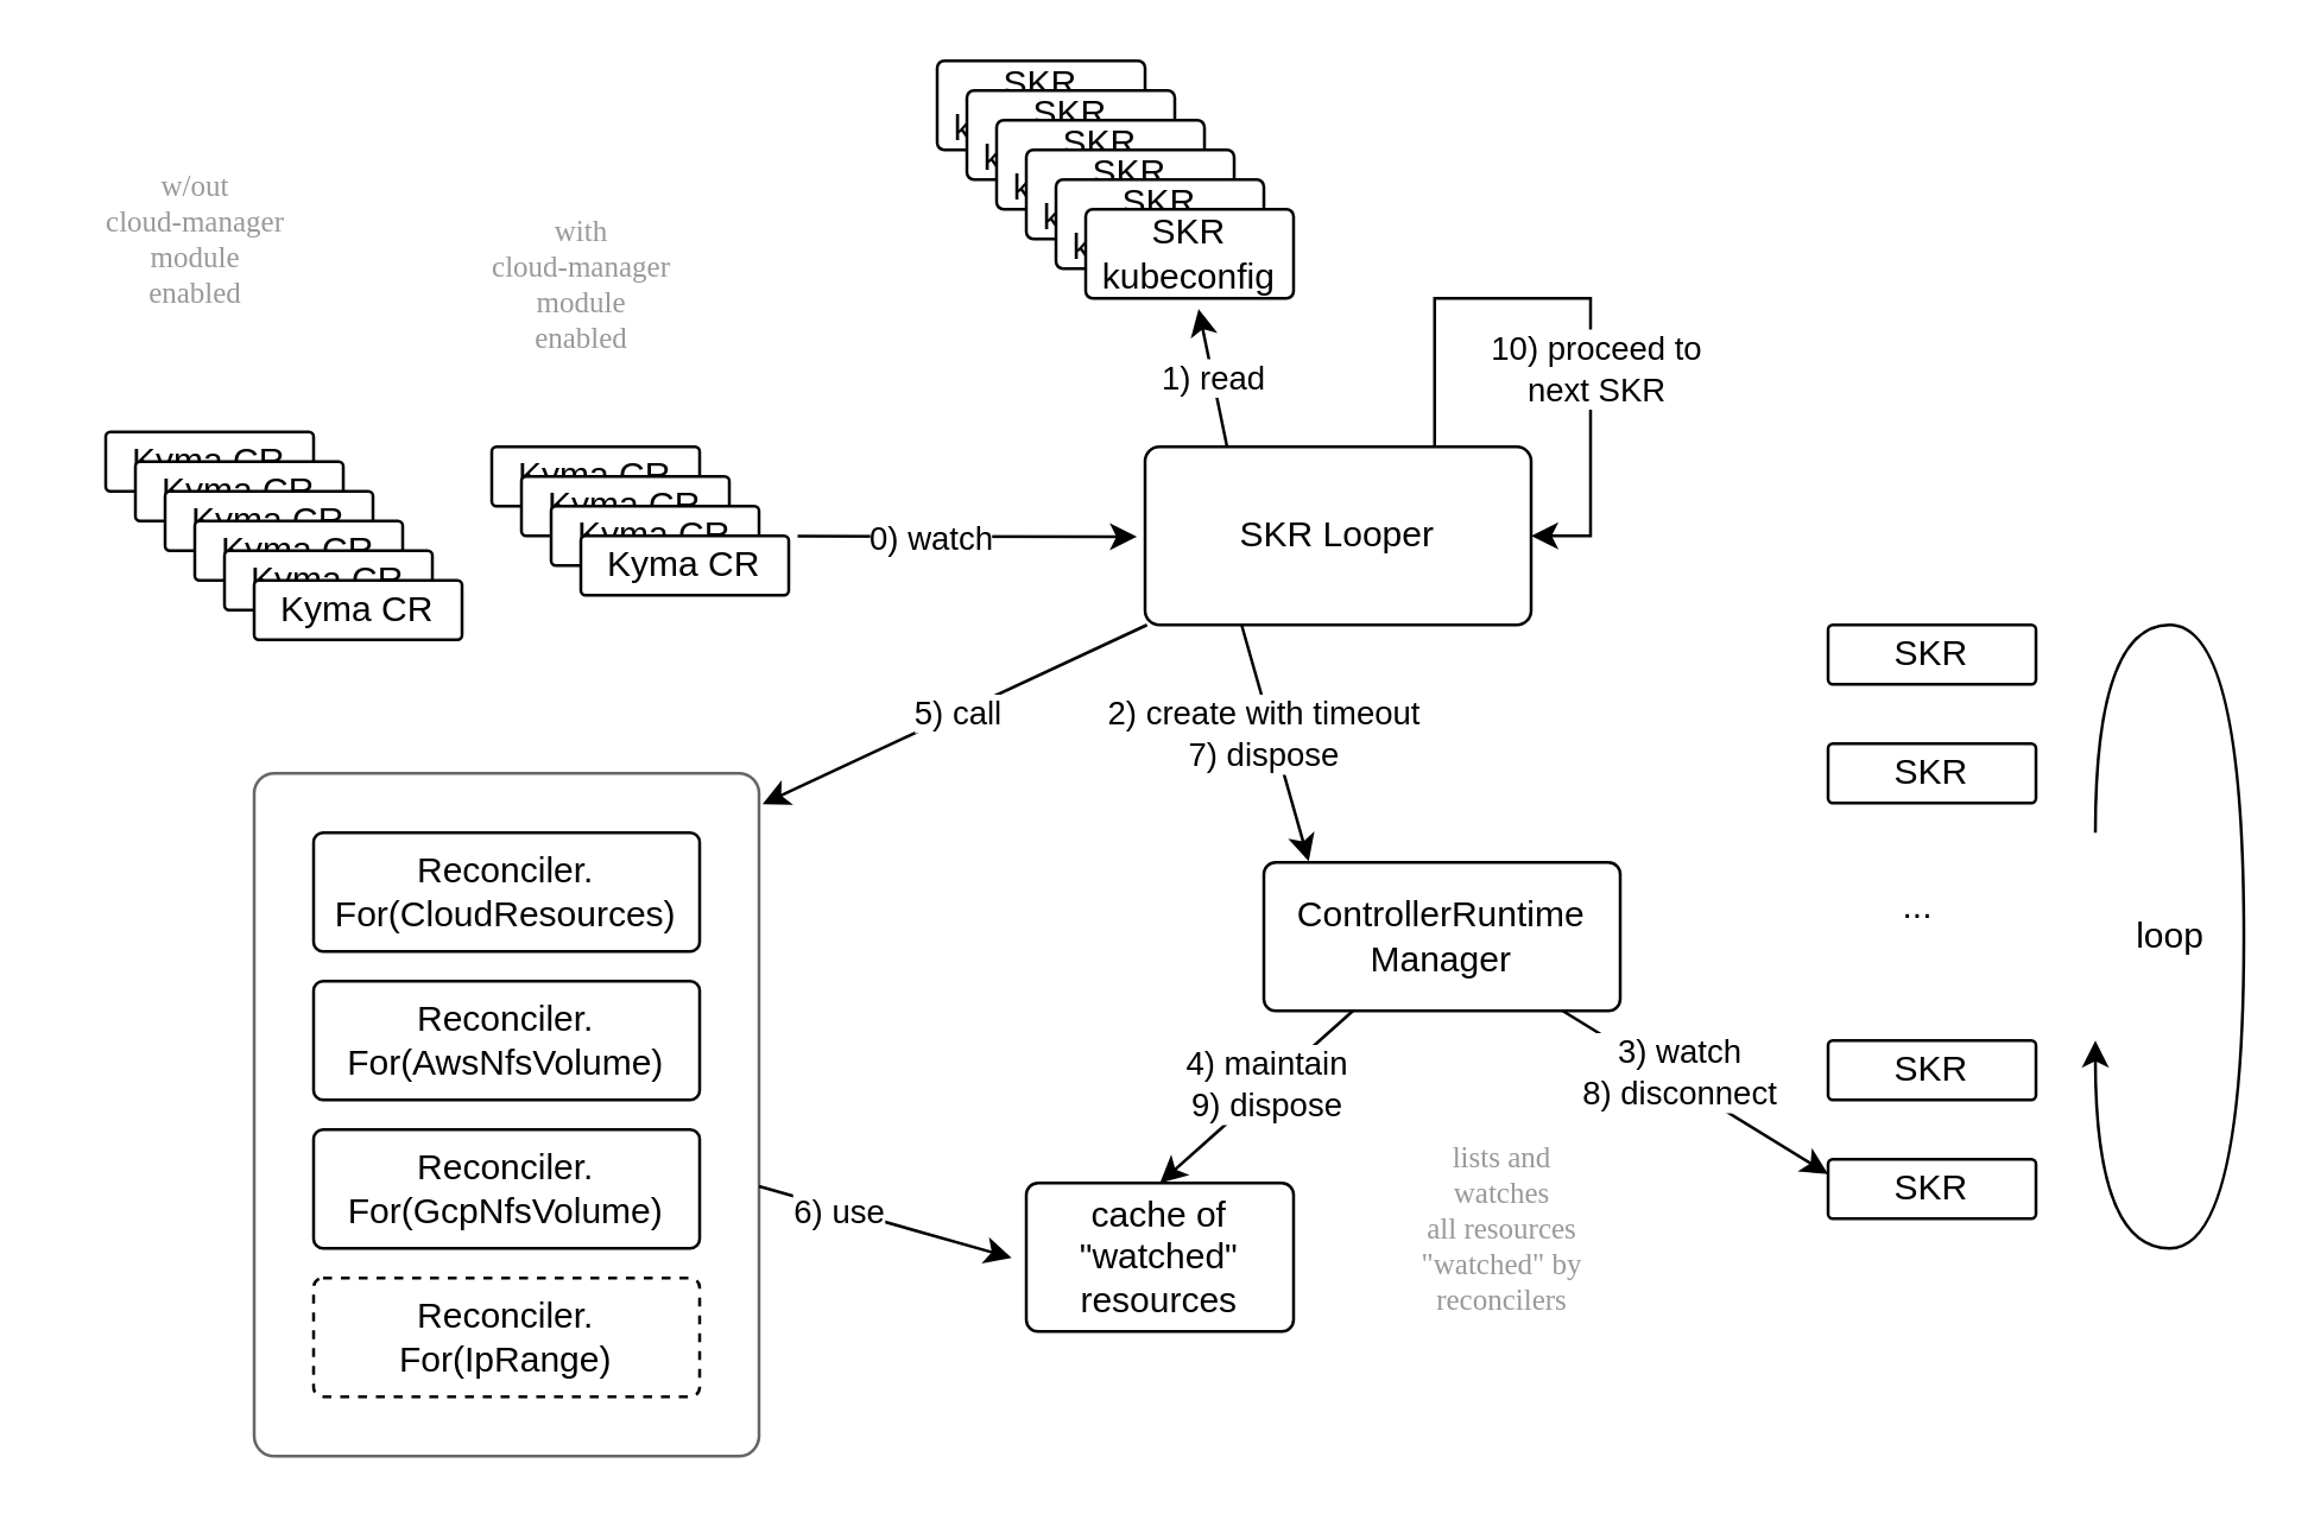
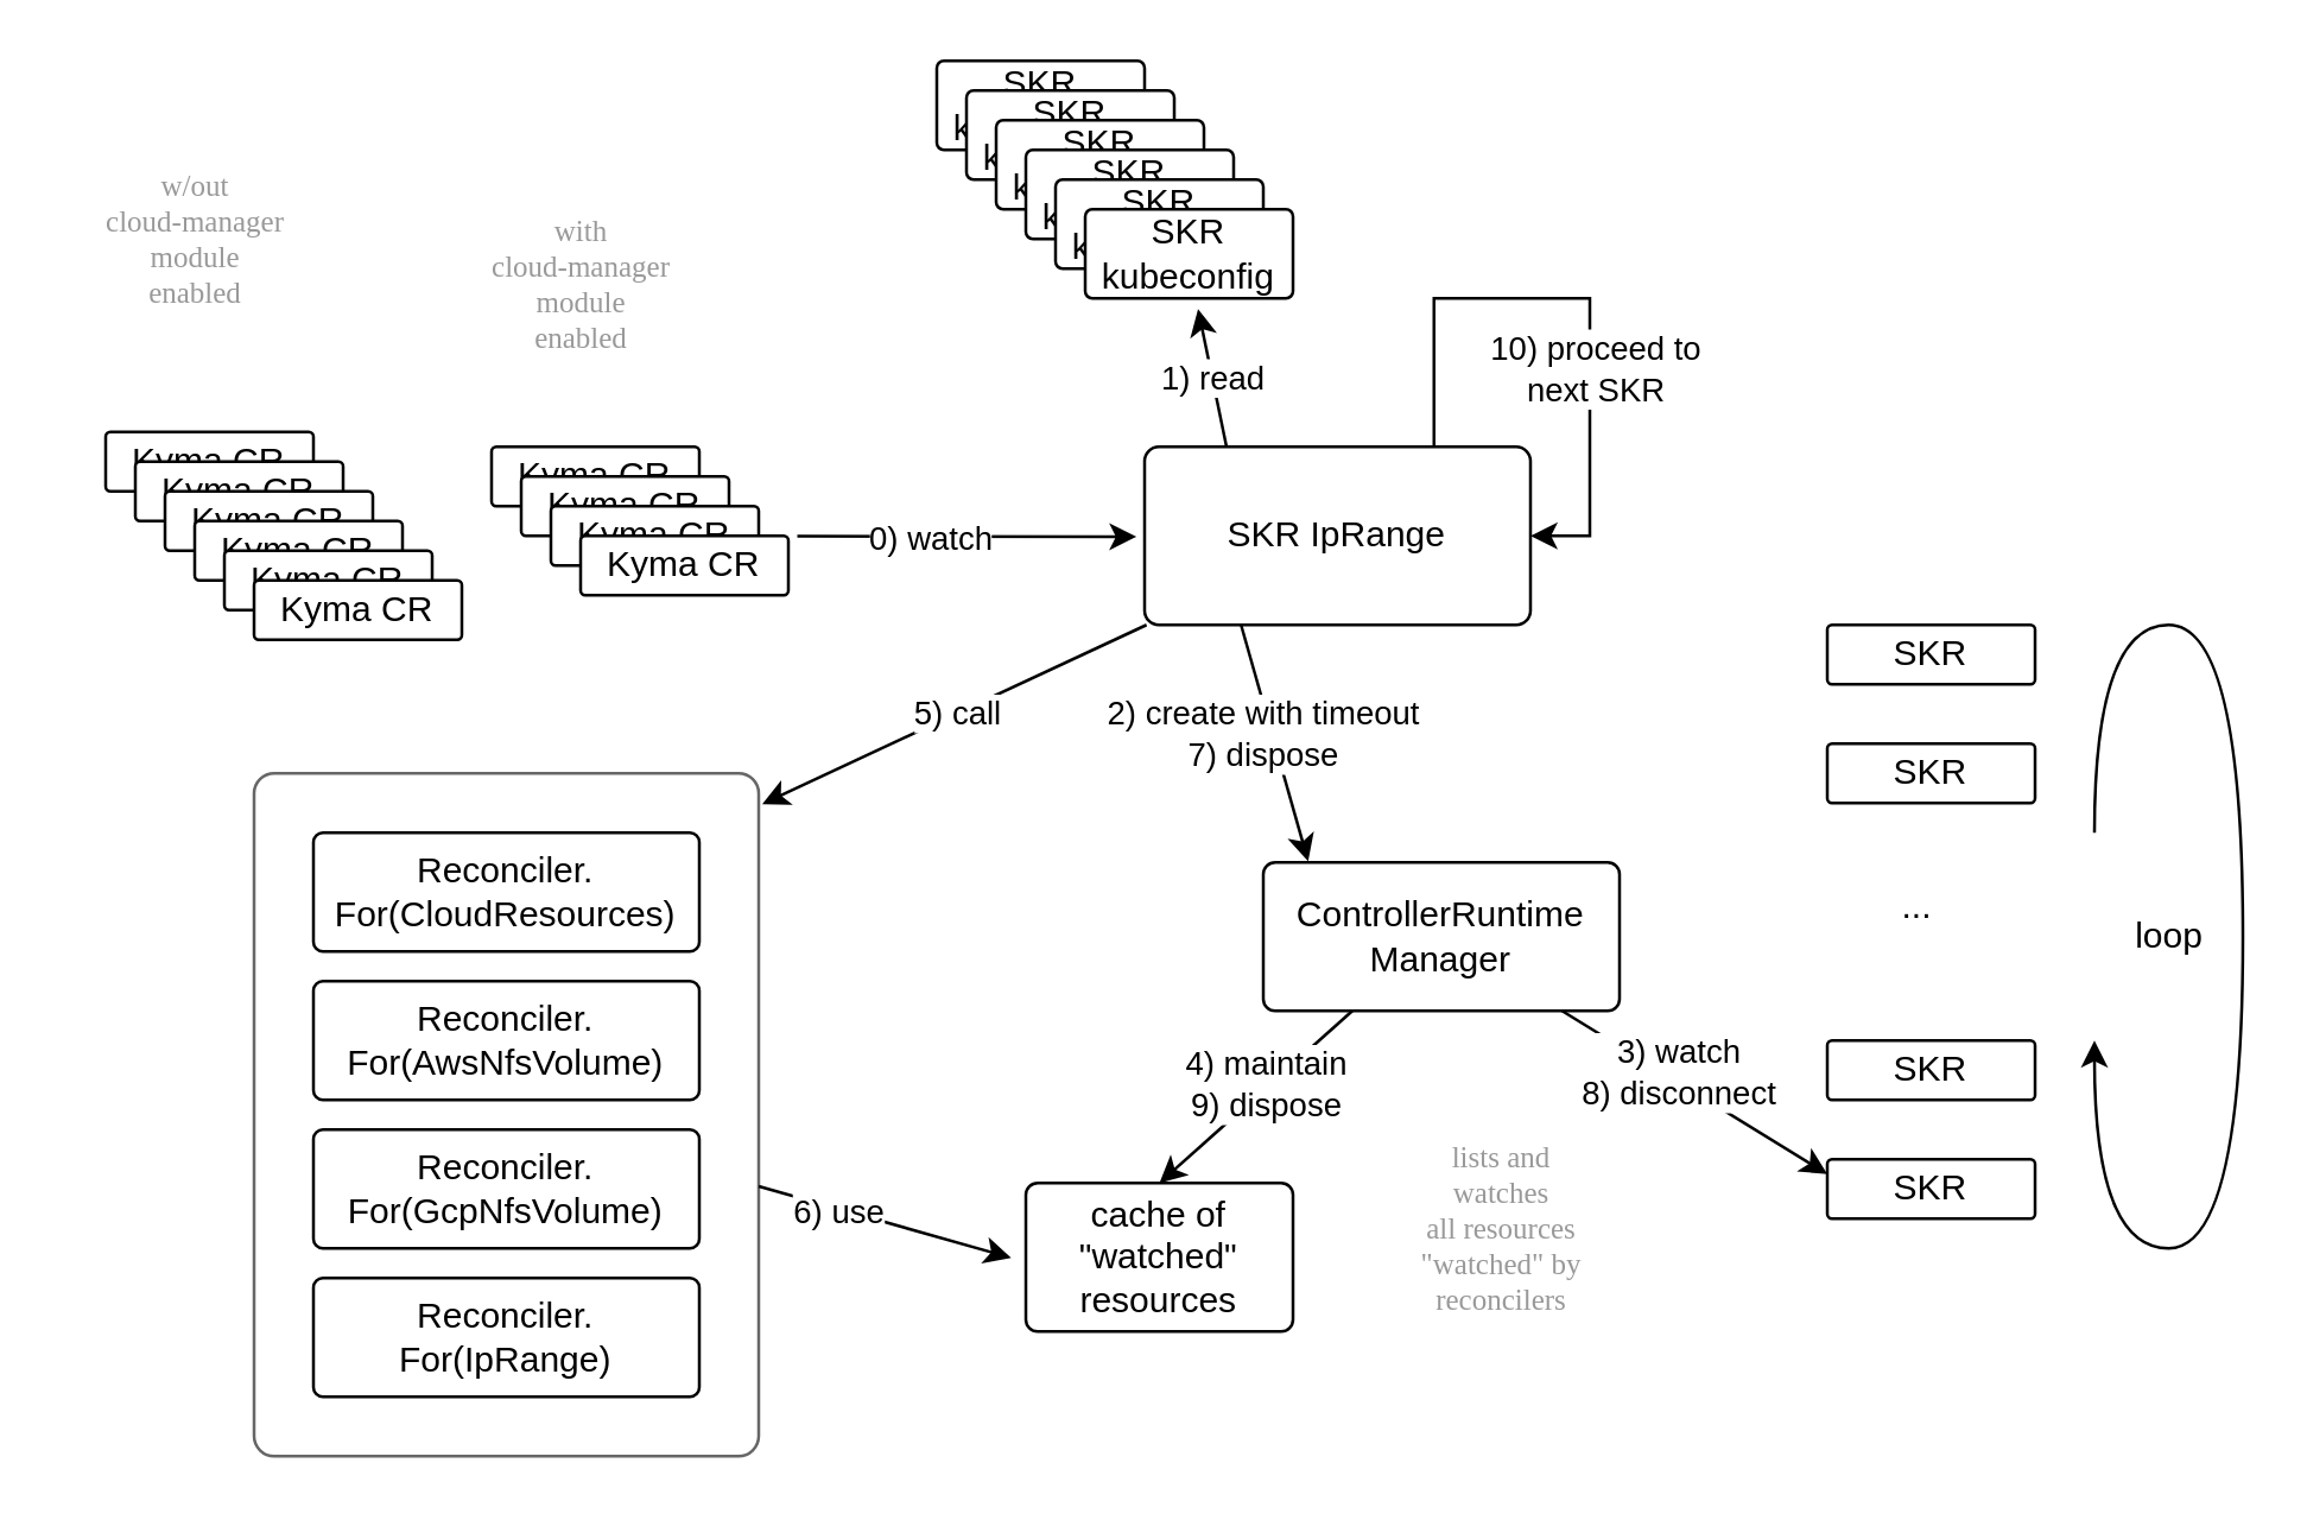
- <mxCell id="4" value="SKR Looper" style="rounded=1;whiteSpace=wrap;html=1;align=center;verticalAlign=middle;spacingLeft=0;spacing=8;arcSize=8;" vertex="1" parent="1"><mxGeometry x="385" y="150" width="130" height="60" as="geometry" /></mxCell>
+ <mxCell id="4" value="SKR IpRange" style="rounded=1;whiteSpace=wrap;html=1;align=center;verticalAlign=middle;spacingLeft=0;spacing=8;arcSize=8;" vertex="1" parent="1"><mxGeometry x="385" y="150" width="130" height="60" as="geometry" /></mxCell>
- <mxCell id="31" value="Reconciler.&lt;br&gt;For(IpRange)" style="rounded=1;whiteSpace=wrap;html=1;align=center;verticalAlign=middle;spacingLeft=0;spacing=8;arcSize=8;dashed=1;" vertex="1" parent="1"><mxGeometry x="105" y="430" width="130" height="40" as="geometry" /></mxCell>
+ <mxCell id="31" value="Reconciler.&lt;br&gt;For(IpRange)" style="rounded=1;whiteSpace=wrap;html=1;align=center;verticalAlign=middle;spacingLeft=0;spacing=8;arcSize=8;" vertex="1" parent="1"><mxGeometry x="105" y="430" width="130" height="40" as="geometry" /></mxCell>
